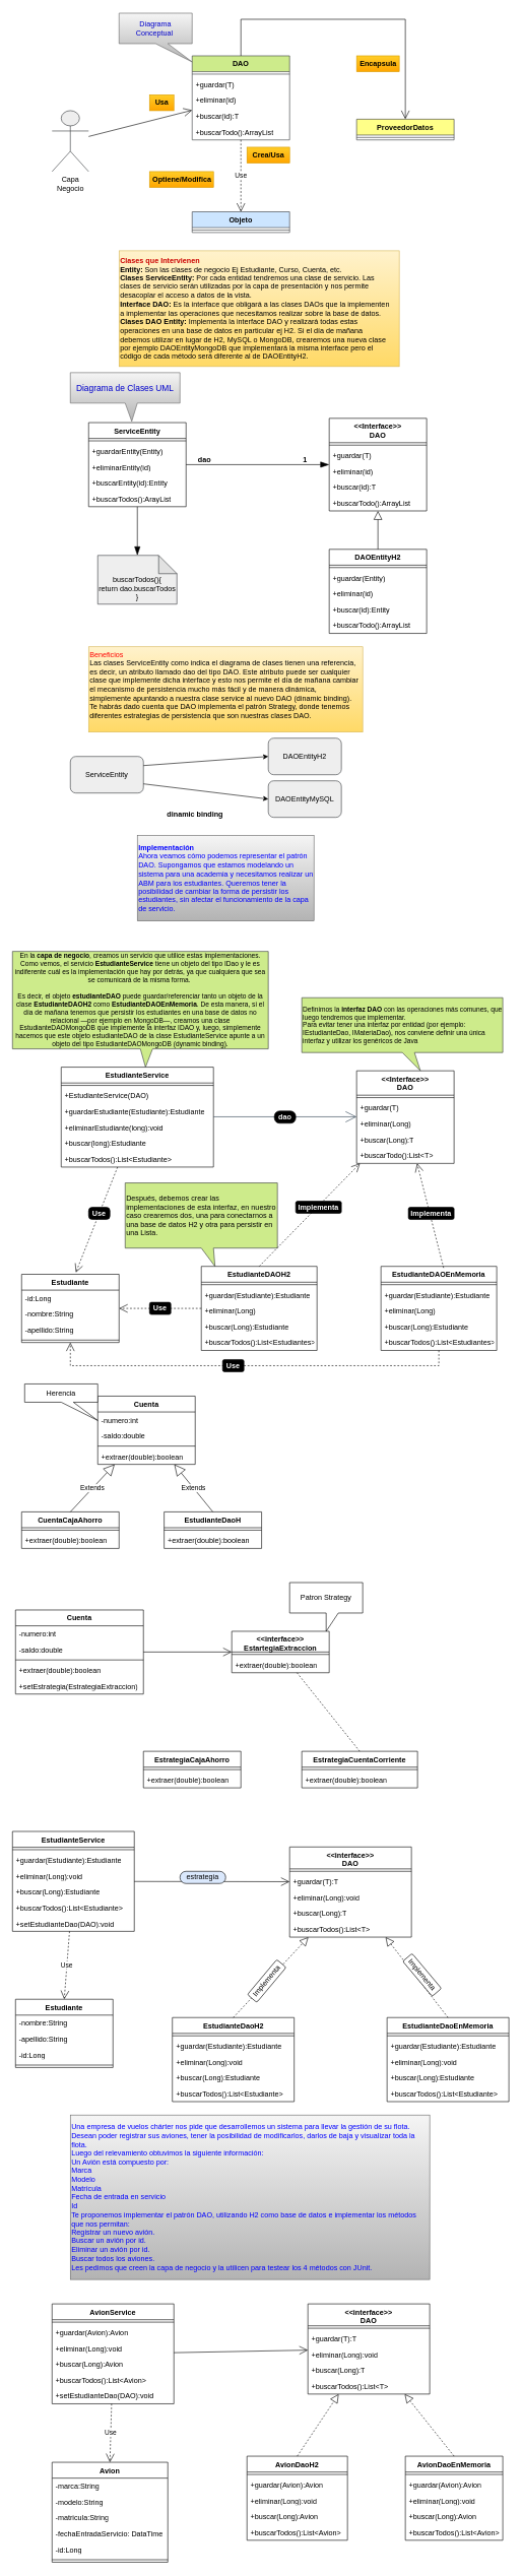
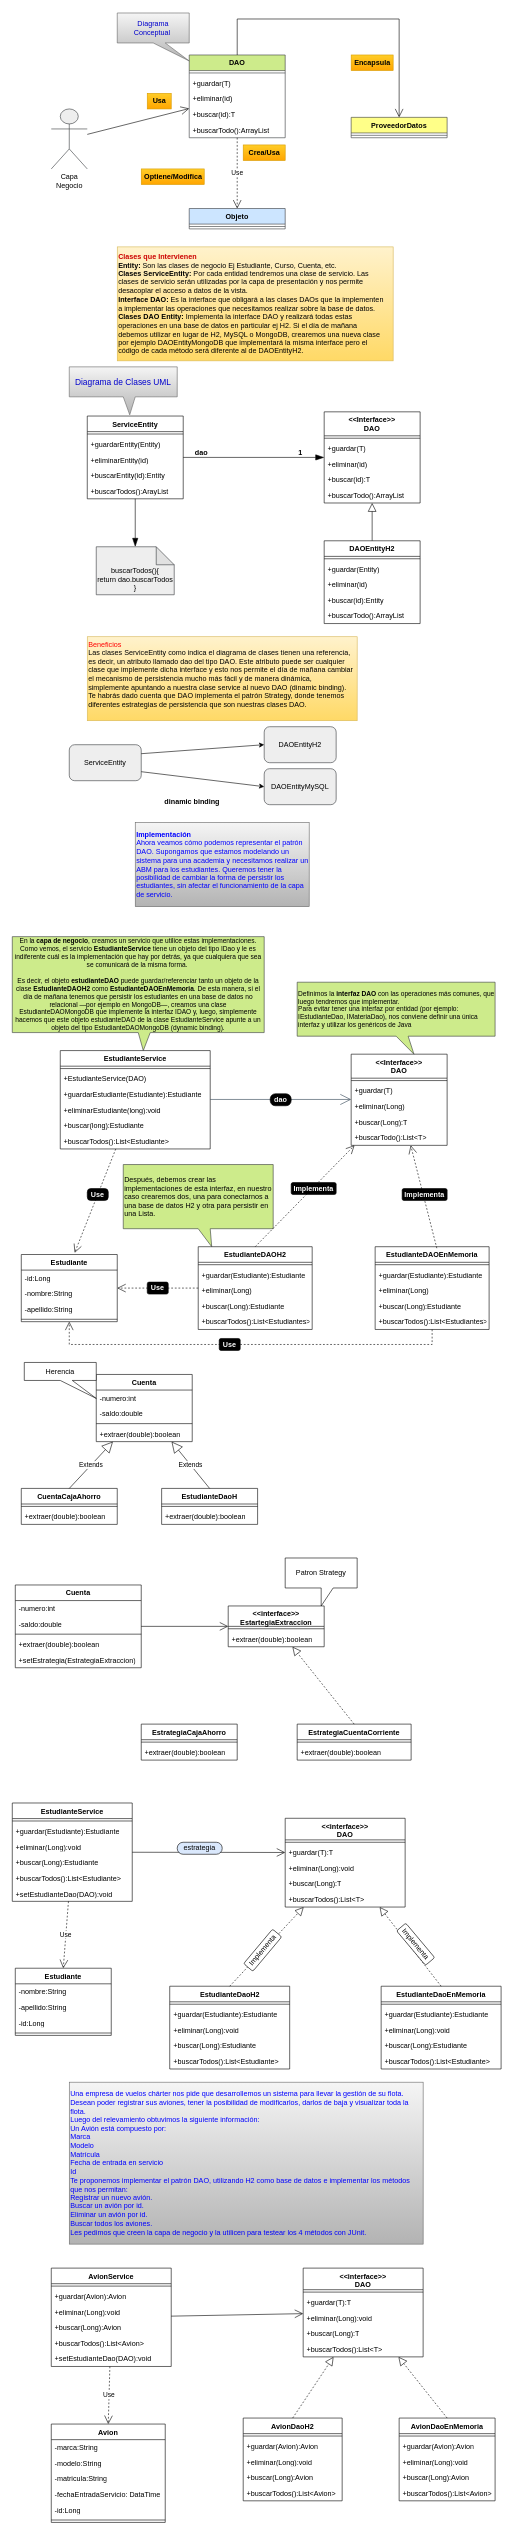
- <mxCell id="20" value="Optiene/Modifica" style="text;align=center;fontStyle=1;verticalAlign=middle;spacingLeft=3;spacingRight=3;strokeColor=#d79b00;rotatable=0;points=[[0,0.5],[1,0.5]];portConstraint=eastwest;html=1;fillColor=#ffcd28;gradientColor=#ffa500;" parent="1" vertex="1"><mxGeometry x="245" y="280" width="105" height="26" as="geometry" /></mxCell>
+ <mxCell id="20" value="Optiene/Modifica" style="text;align=center;fontStyle=1;verticalAlign=middle;spacingLeft=3;spacingRight=3;strokeColor=#d79b00;rotatable=0;points=[[0,0.5],[1,0.5]];portConstraint=eastwest;html=1;fillColor=#ffcd28;gradientColor=#ffa500;" parent="1" vertex="1"><mxGeometry x="235" y="280" width="105" height="26" as="geometry" /></mxCell>
- <mxCell id="129" value="" style="endArrow=none;dashed=1;endFill=0;endSize=12;html=1;rounded=0;exitX=0.5;exitY=0;exitDx=0;exitDy=0;" parent="1" source="126" target="119" edge="1"><mxGeometry width="160" relative="1" as="geometry"><mxPoint x="411.86" y="2886" as="sourcePoint" /><mxPoint x="588.86" y="2762" as="targetPoint" /></mxGeometry></mxCell>
+ <mxCell id="129" value="" style="endArrow=block;dashed=1;endFill=0;endSize=12;html=1;rounded=0;exitX=0.5;exitY=0;exitDx=0;exitDy=0;" parent="1" source="126" target="119" edge="1"><mxGeometry width="160" relative="1" as="geometry"><mxPoint x="411.86" y="2886" as="sourcePoint" /><mxPoint x="588.86" y="2762" as="targetPoint" /></mxGeometry></mxCell>
